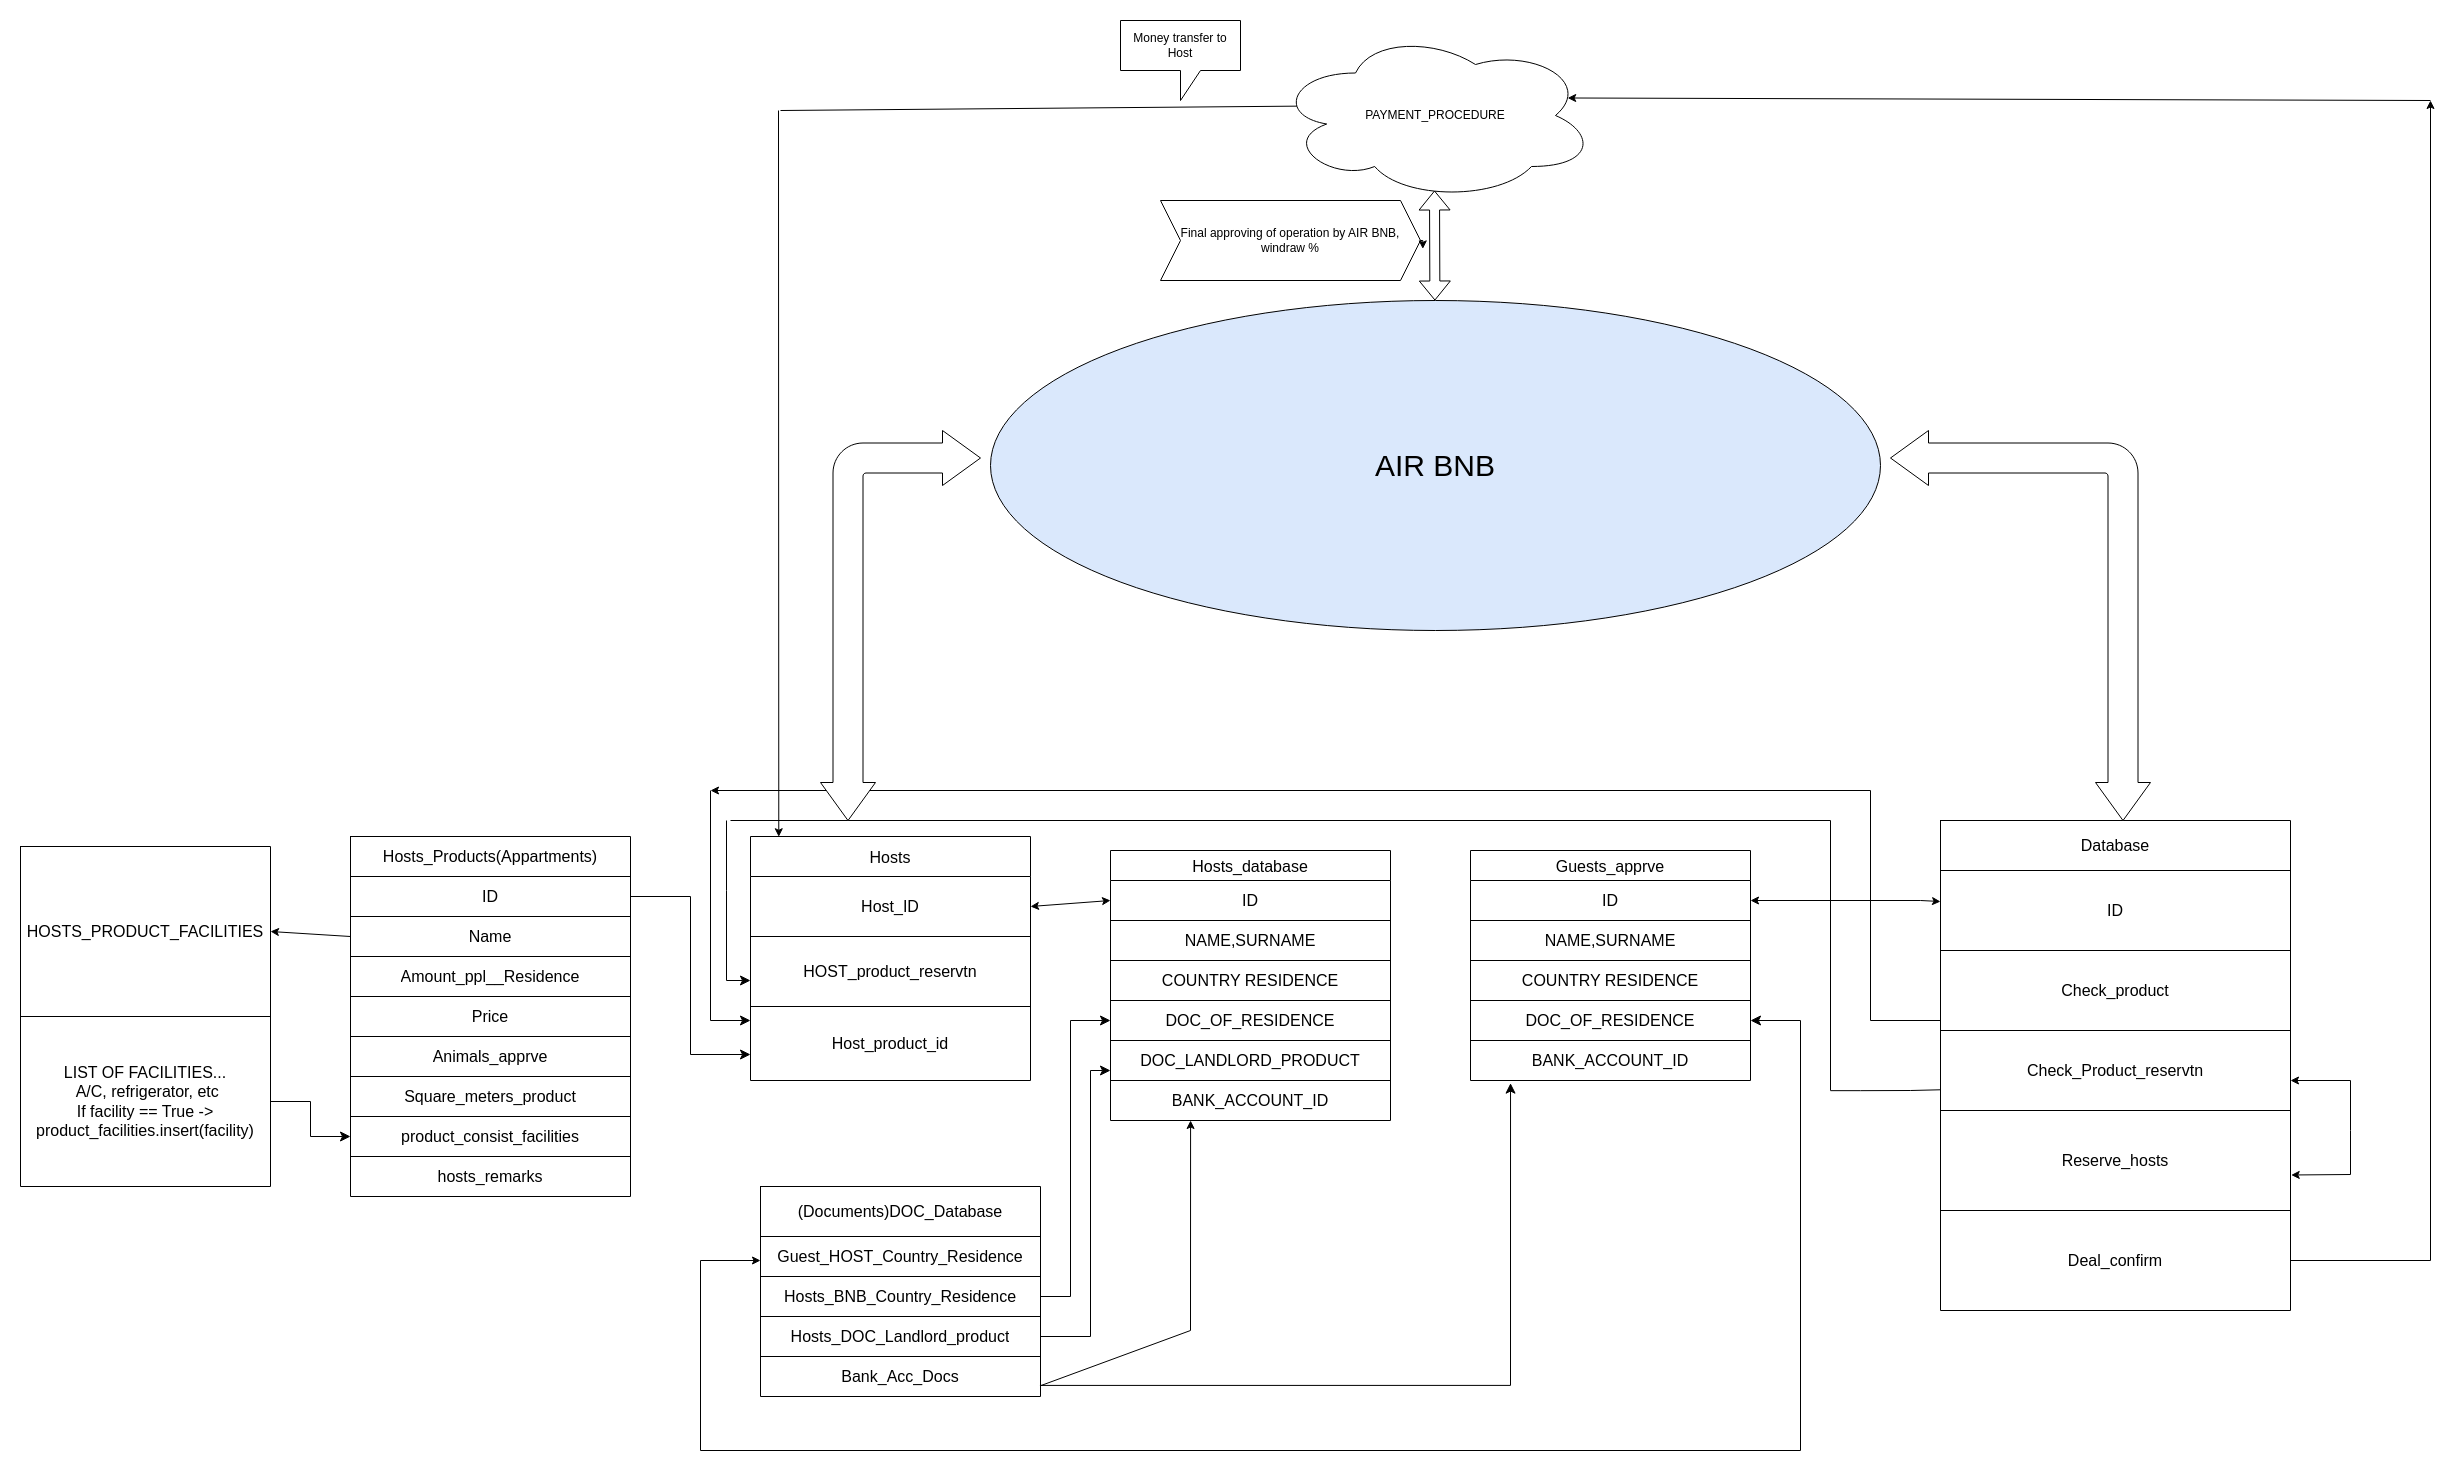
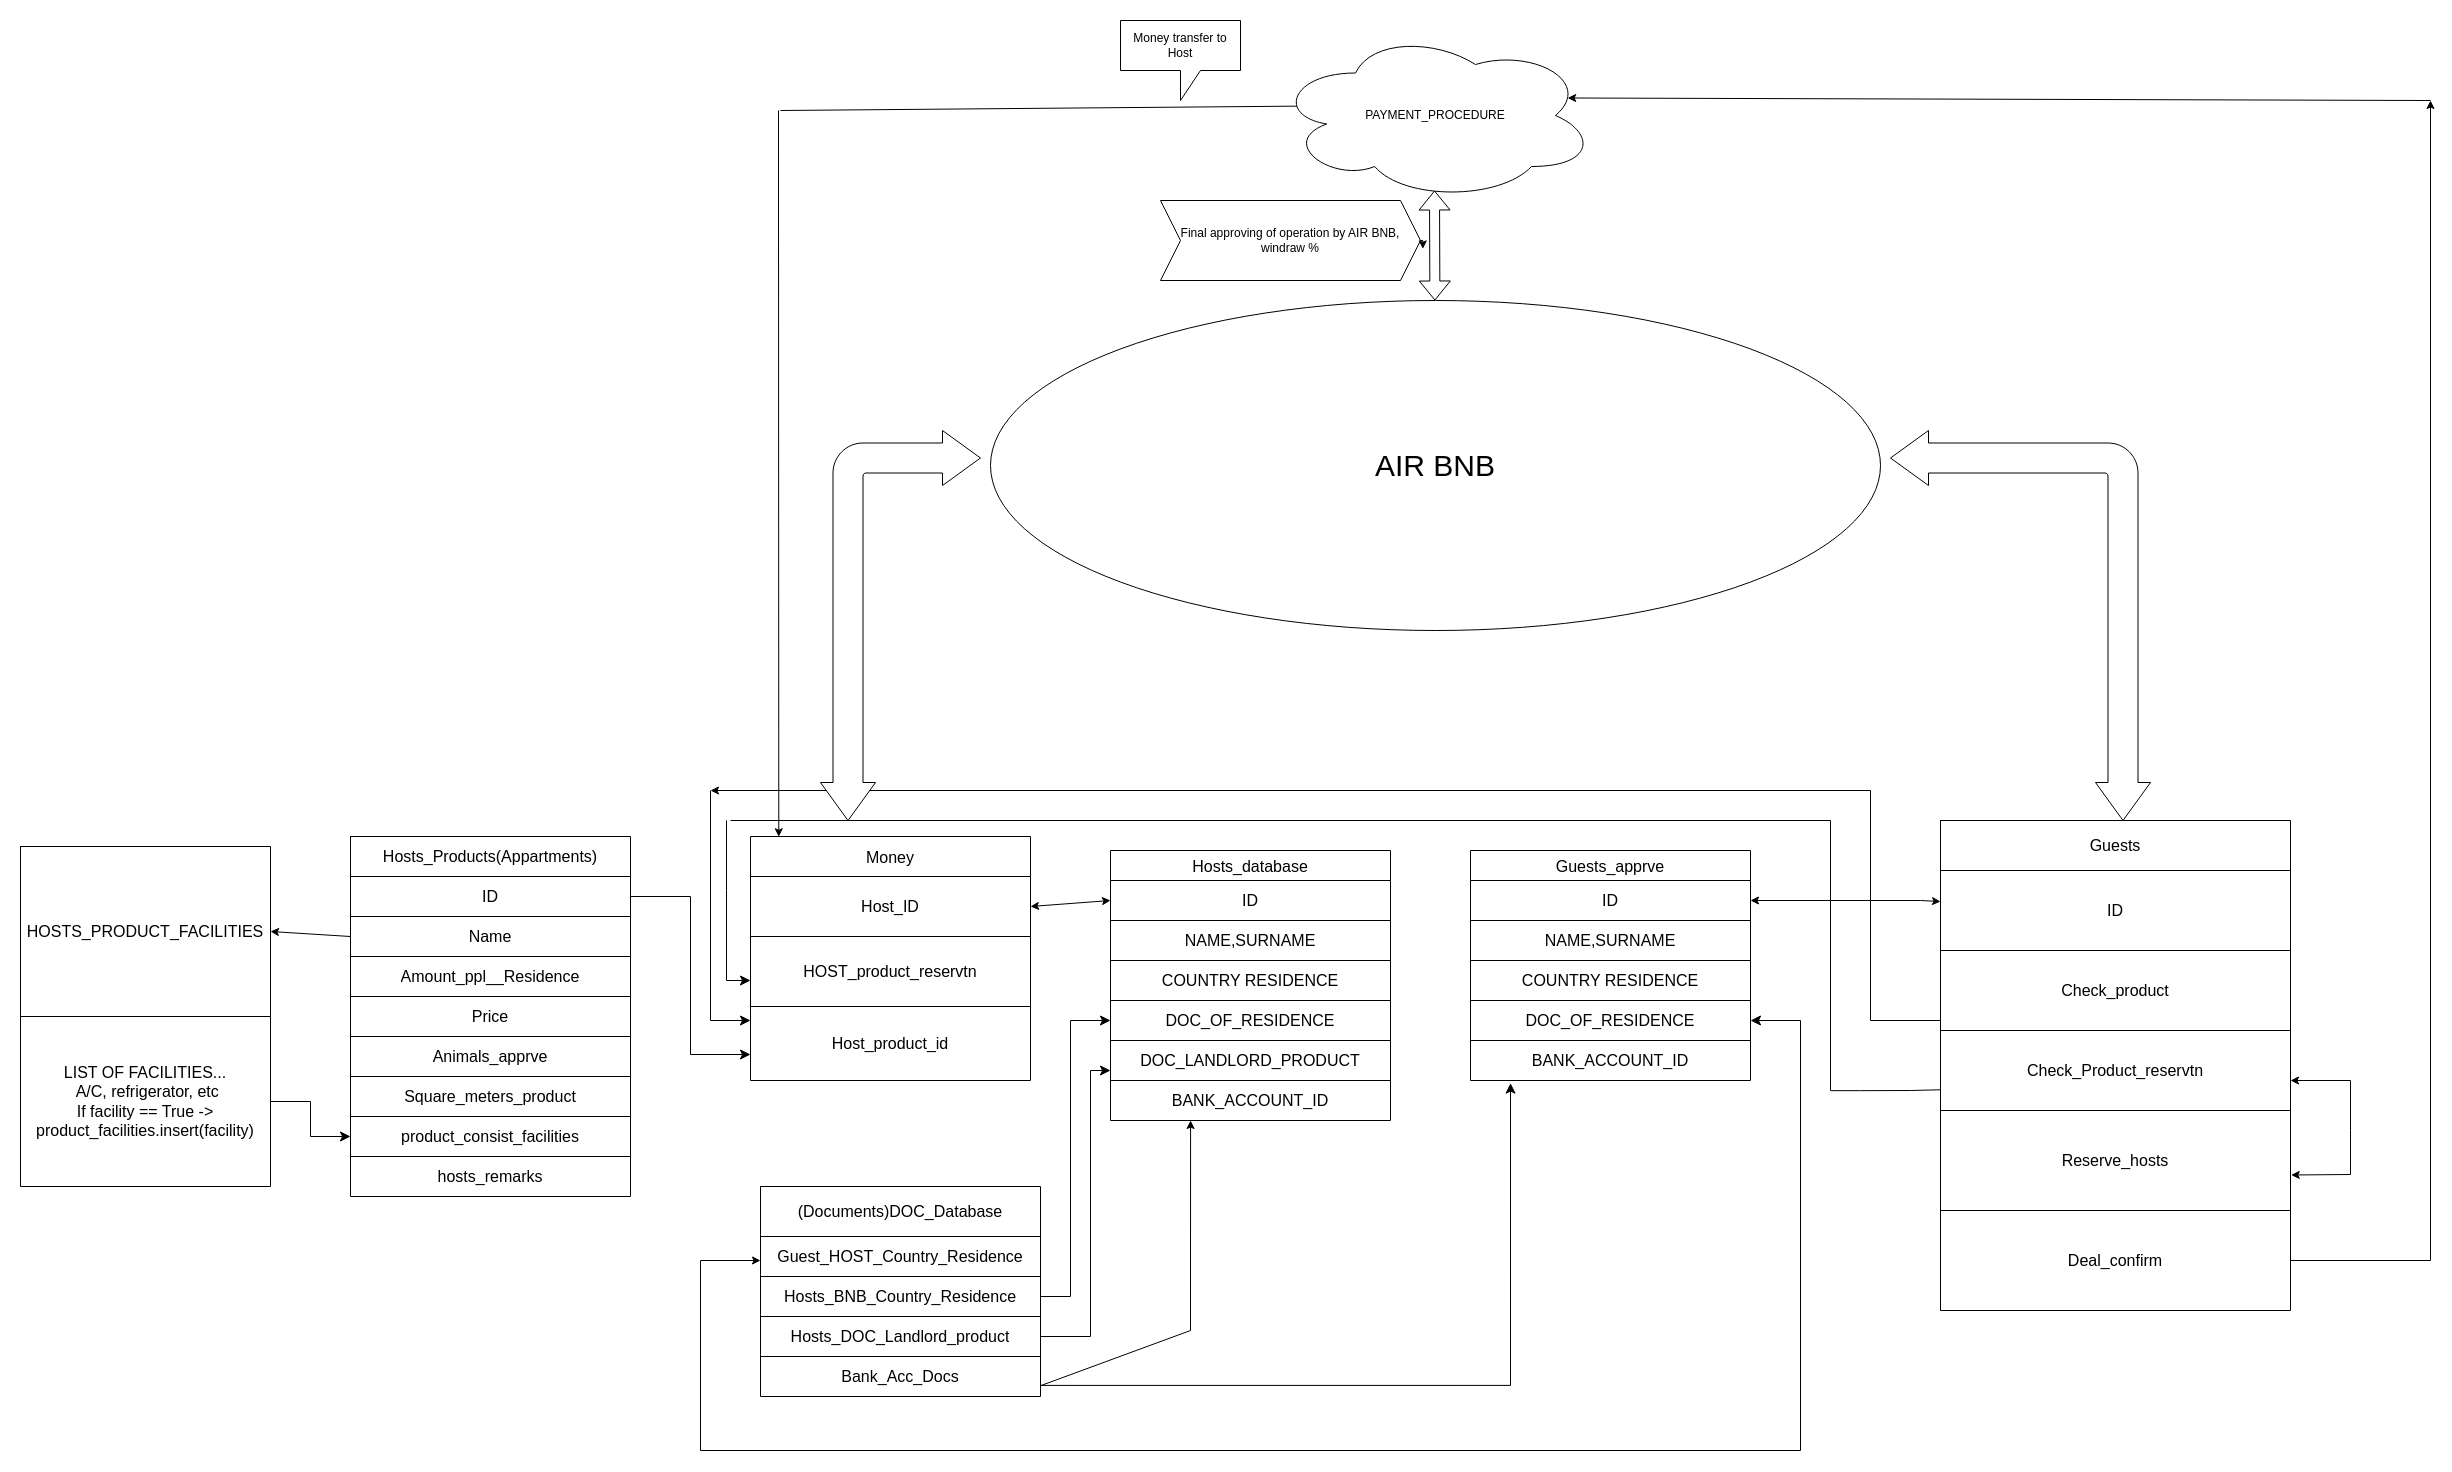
- <mxCell id="78" value="&lt;font style=&quot;font-size: 30px;&quot;&gt;AIR BNB&lt;/font&gt;" style="ellipse;whiteSpace=wrap;html=1;fillColor=#dae8fc;" parent="1" vertex="1"><mxGeometry x="990" y="300" width="890" height="330" as="geometry" /></mxCell>
+ <mxCell id="78" value="&lt;font style=&quot;font-size: 30px;&quot;&gt;AIR BNB&lt;/font&gt;" style="ellipse;whiteSpace=wrap;html=1;" parent="1" vertex="1"><mxGeometry x="990" y="300" width="890" height="330" as="geometry" /></mxCell>
- <mxCell id="81" value="Database" style="shape=partialRectangle;html=1;whiteSpace=wrap;connectable=0;strokeColor=inherit;overflow=hidden;fillColor=none;top=0;left=0;bottom=0;right=0;pointerEvents=1;fontSize=16;" parent="80" vertex="1"><mxGeometry width="350" height="50" as="geometry"><mxRectangle width="350" height="50" as="alternateBounds" /></mxGeometry></mxCell>
+ <mxCell id="81" value="Guests" style="shape=partialRectangle;html=1;whiteSpace=wrap;connectable=0;strokeColor=inherit;overflow=hidden;fillColor=none;top=0;left=0;bottom=0;right=0;pointerEvents=1;fontSize=16;" parent="80" vertex="1"><mxGeometry width="350" height="50" as="geometry"><mxRectangle width="350" height="50" as="alternateBounds" /></mxGeometry></mxCell>
- <mxCell id="2" value="Hosts" style="shape=table;startSize=40;container=1;collapsible=0;childLayout=tableLayout;strokeColor=default;fontSize=16;" parent="1" vertex="1"><mxGeometry x="750" y="836" width="280" height="244" as="geometry" /></mxCell>
+ <mxCell id="2" value="Money" style="shape=table;startSize=40;container=1;collapsible=0;childLayout=tableLayout;strokeColor=default;fontSize=16;" parent="1" vertex="1"><mxGeometry x="750" y="836" width="280" height="244" as="geometry" /></mxCell>
